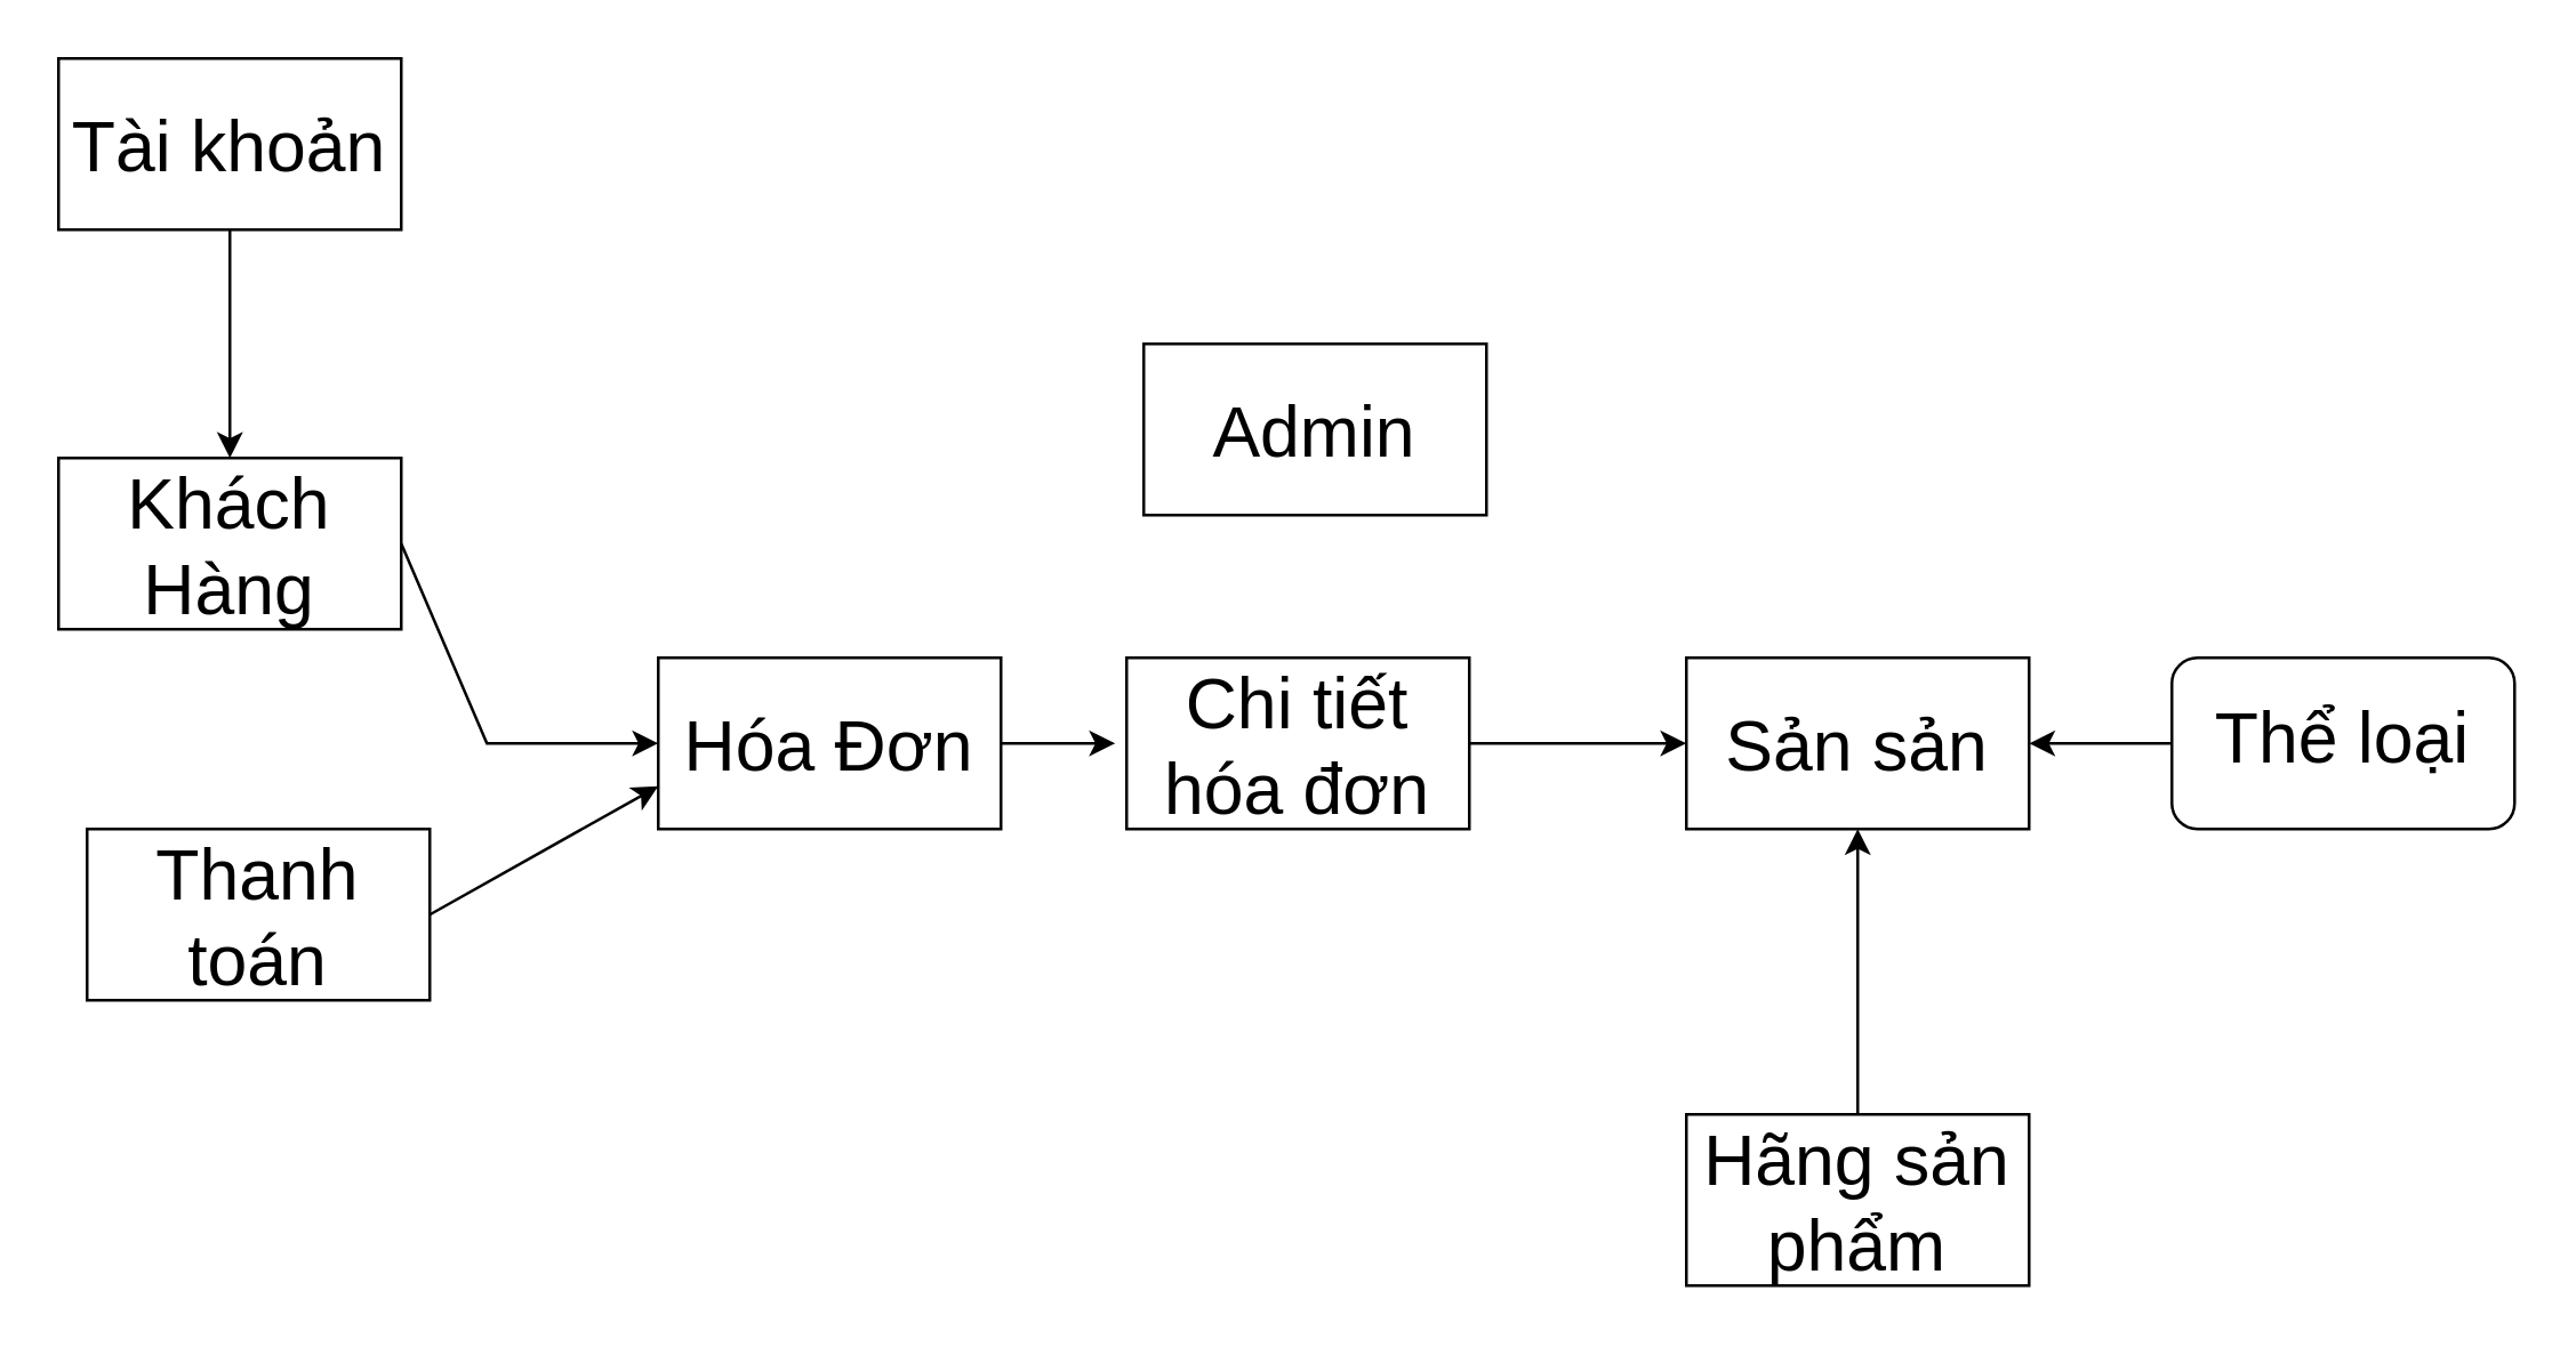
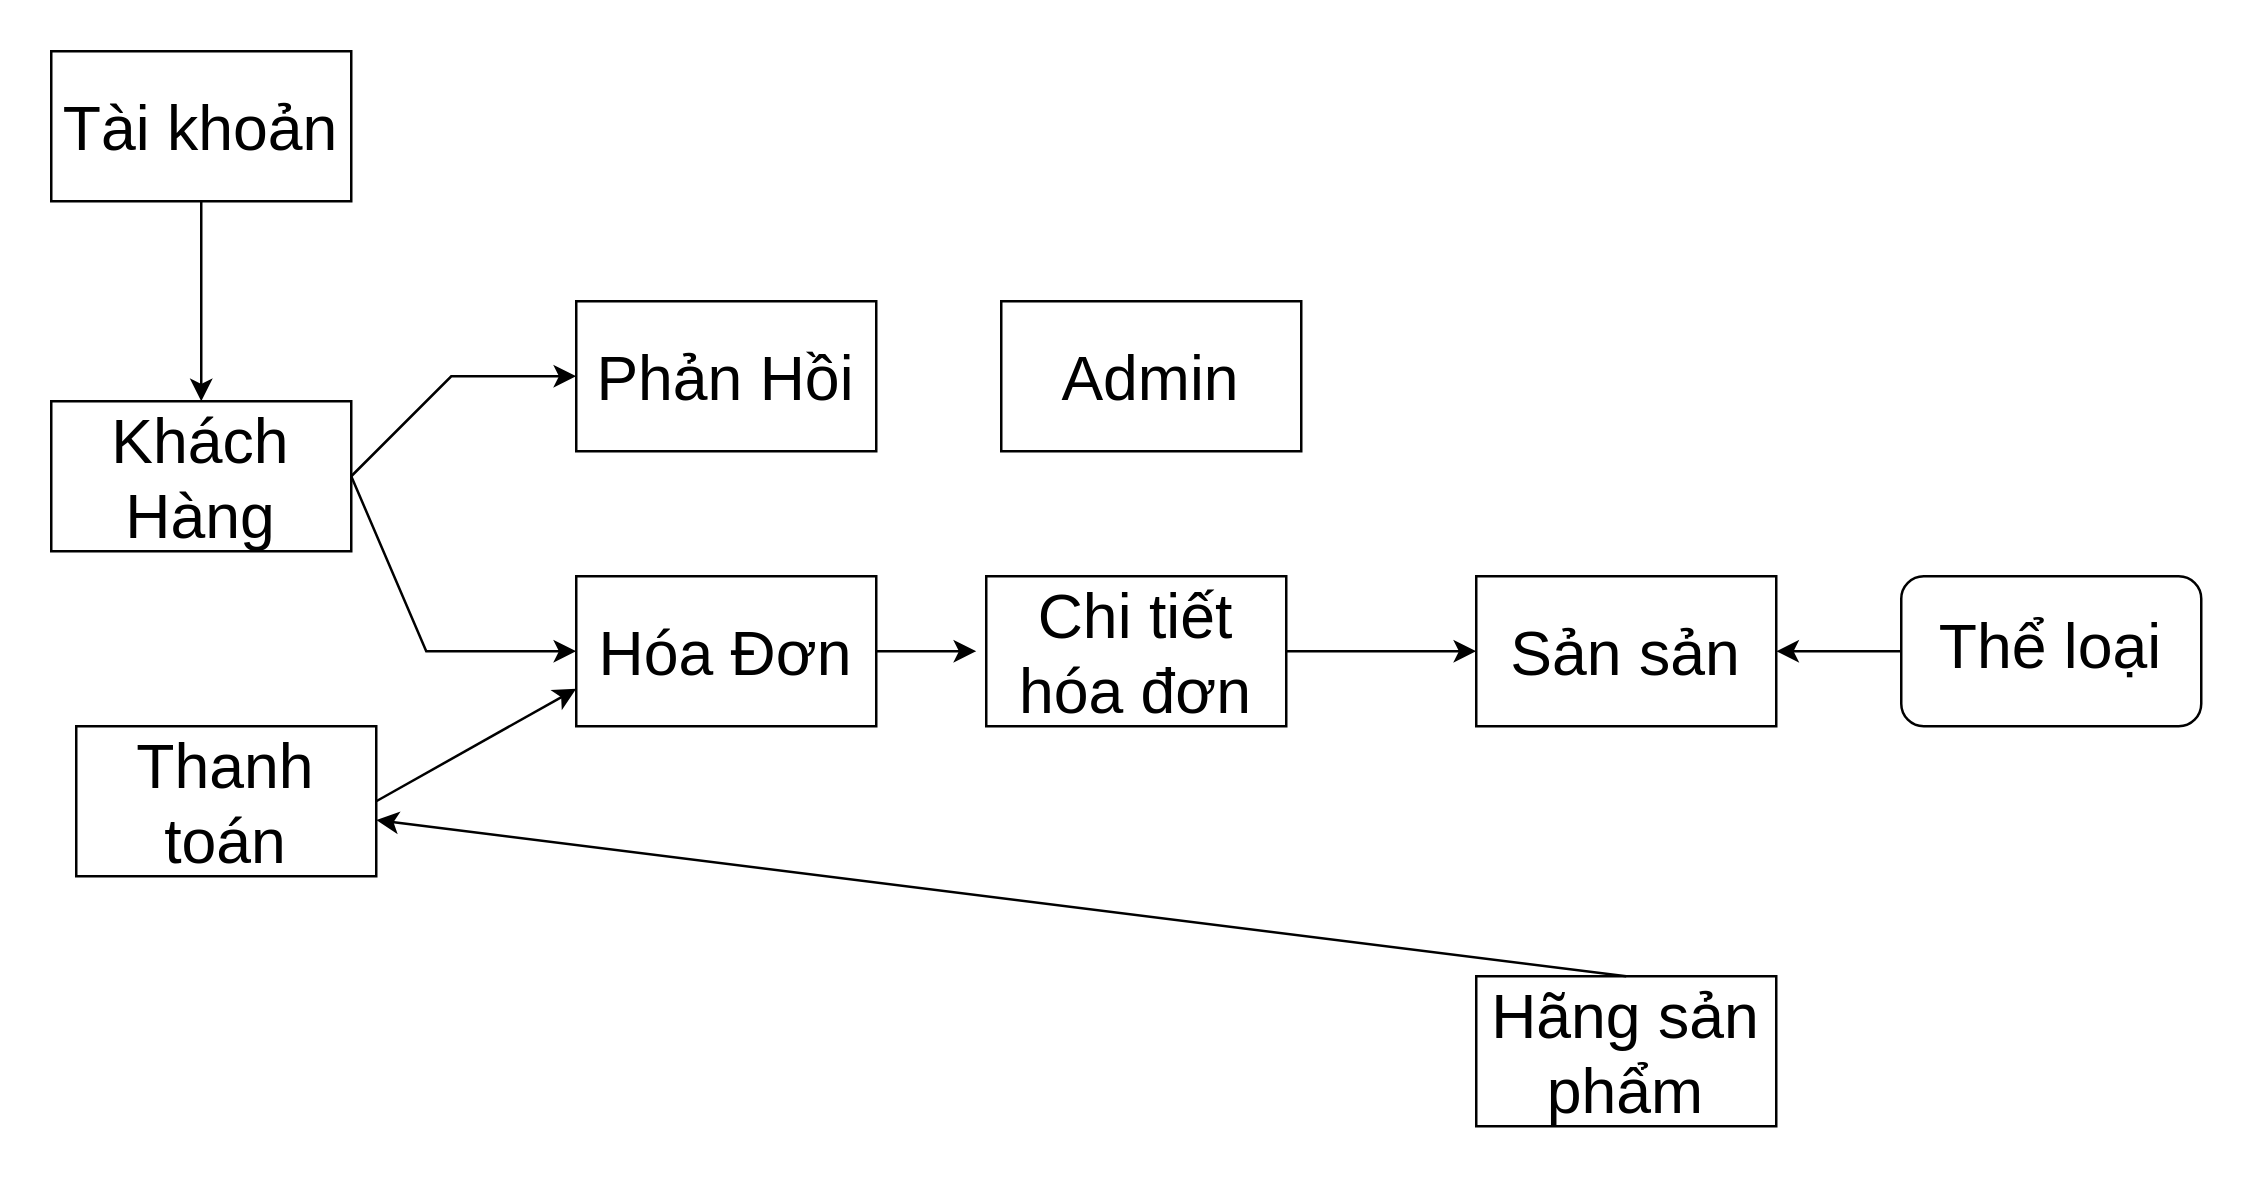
+ <mxCell id="7" value="&lt;font style=&quot;font-size: 25px;&quot;&gt;Phản Hồi&lt;/font&gt;" style="rounded=0;whiteSpace=wrap;html=1;" parent="1" vertex="1"><mxGeometry x="230" y="120" width="120" height="60" as="geometry" /></mxCell>
+ <mxCell id="8" value="" style="endArrow=classic;html=1;rounded=0;exitX=1;exitY=0.5;exitDx=0;exitDy=0;entryX=0;entryY=0.5;entryDx=0;entryDy=0;" parent="1" source="5" target="7" edge="1"><mxGeometry width="50" height="50" relative="1" as="geometry"><mxPoint x="370" y="140" as="sourcePoint" /><mxPoint x="420" y="90" as="targetPoint" /><Array as="points"><mxPoint x="180" y="150" /></Array></mxGeometry></mxCell>
- <mxCell id="20" value="" style="endArrow=classic;html=1;rounded=0;entryX=0.5;entryY=1;entryDx=0;entryDy=0;exitX=0.5;exitY=0;exitDx=0;exitDy=0;" parent="1" source="19" target="4" edge="1"><mxGeometry width="50" height="50" relative="1" as="geometry"><mxPoint x="630" y="390" as="sourcePoint" /><mxPoint x="680" y="340" as="targetPoint" /></mxGeometry></mxCell>
+ <mxCell id="20" value="" style="endArrow=classic;html=1;rounded=0;exitX=0.5;exitY=0;exitDx=0;exitDy=0;" parent="1" source="19" target="14" edge="1"><mxGeometry width="50" height="50" relative="1" as="geometry"><mxPoint x="630" y="390" as="sourcePoint" /><mxPoint x="680" y="340" as="targetPoint" /></mxGeometry></mxCell>
